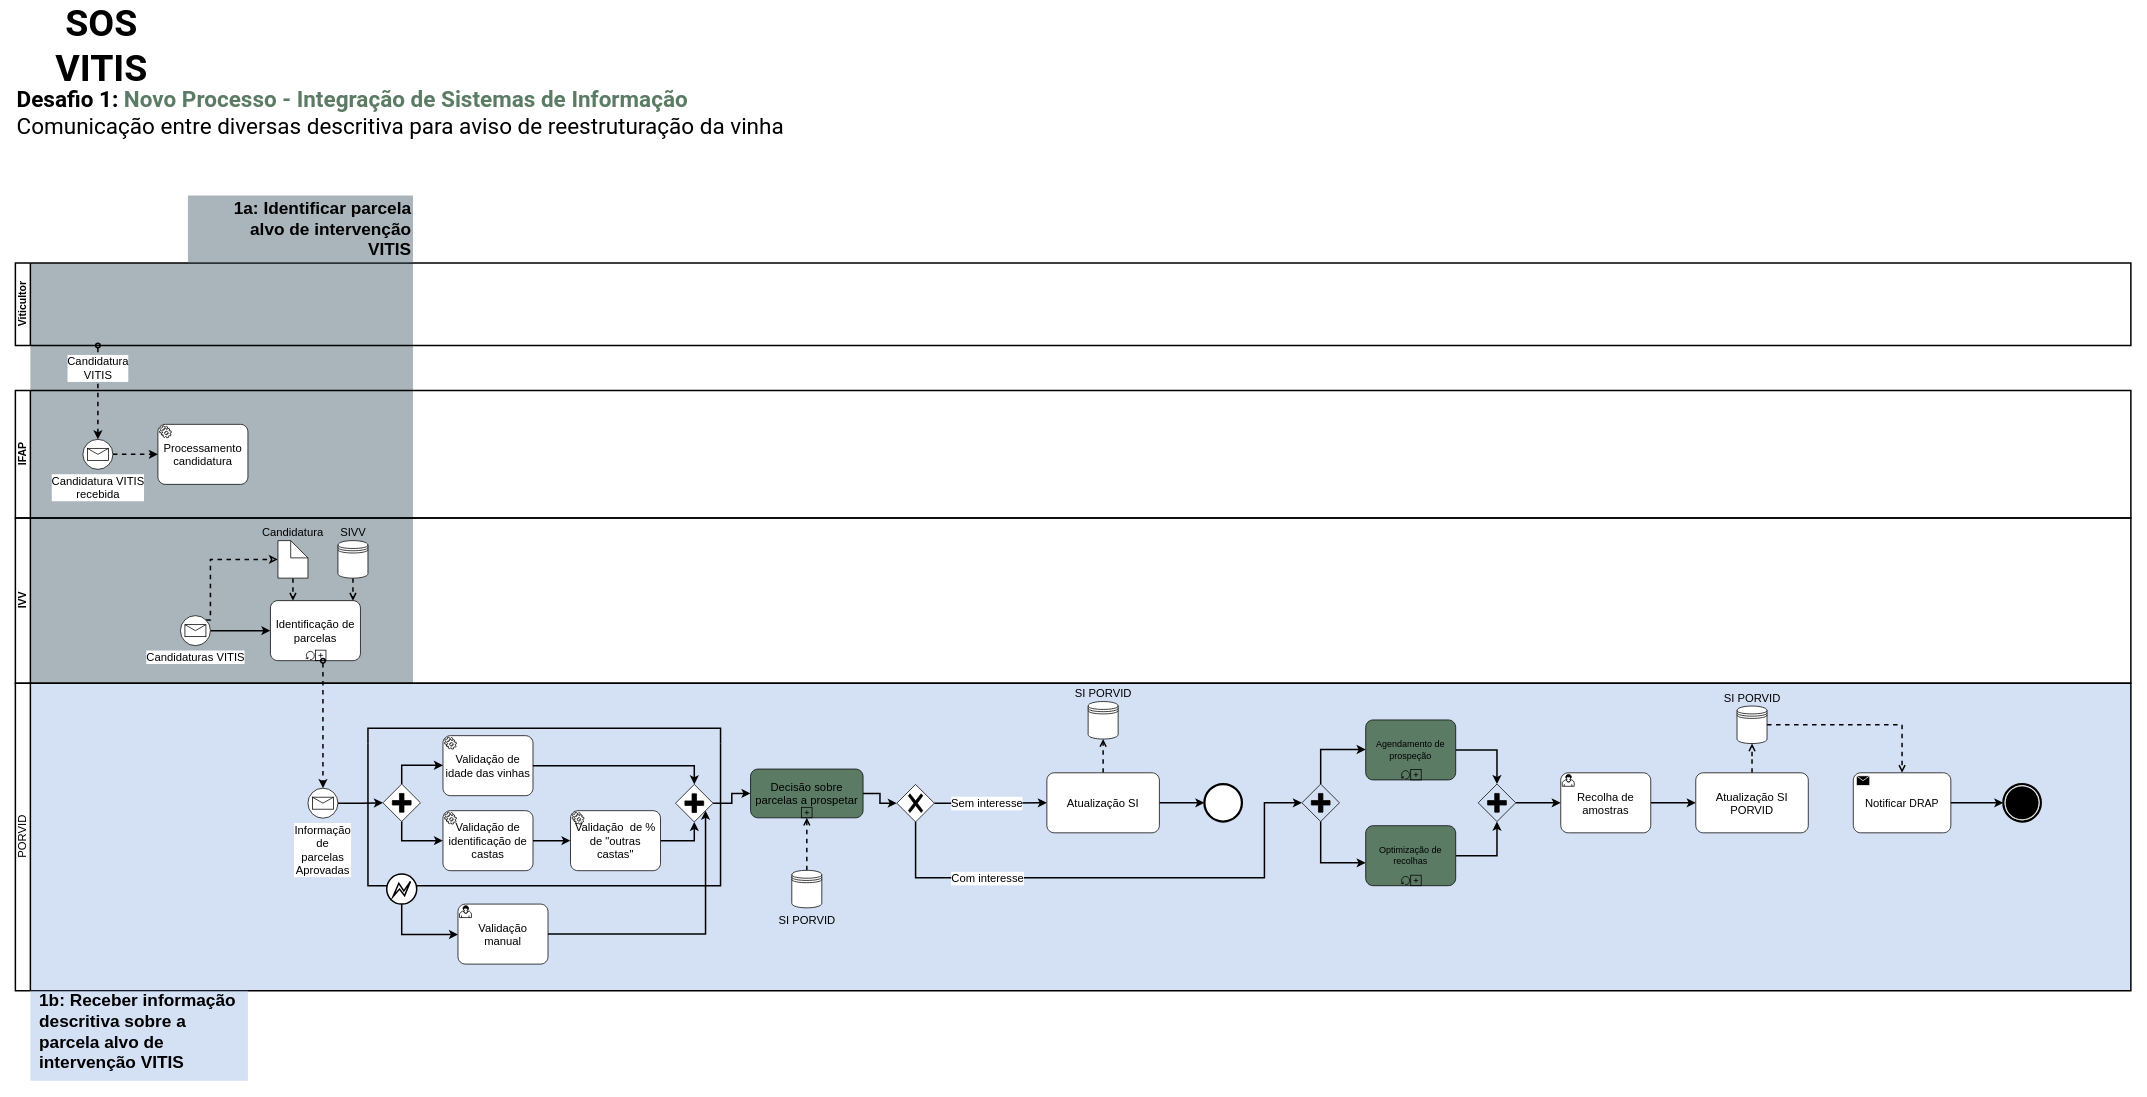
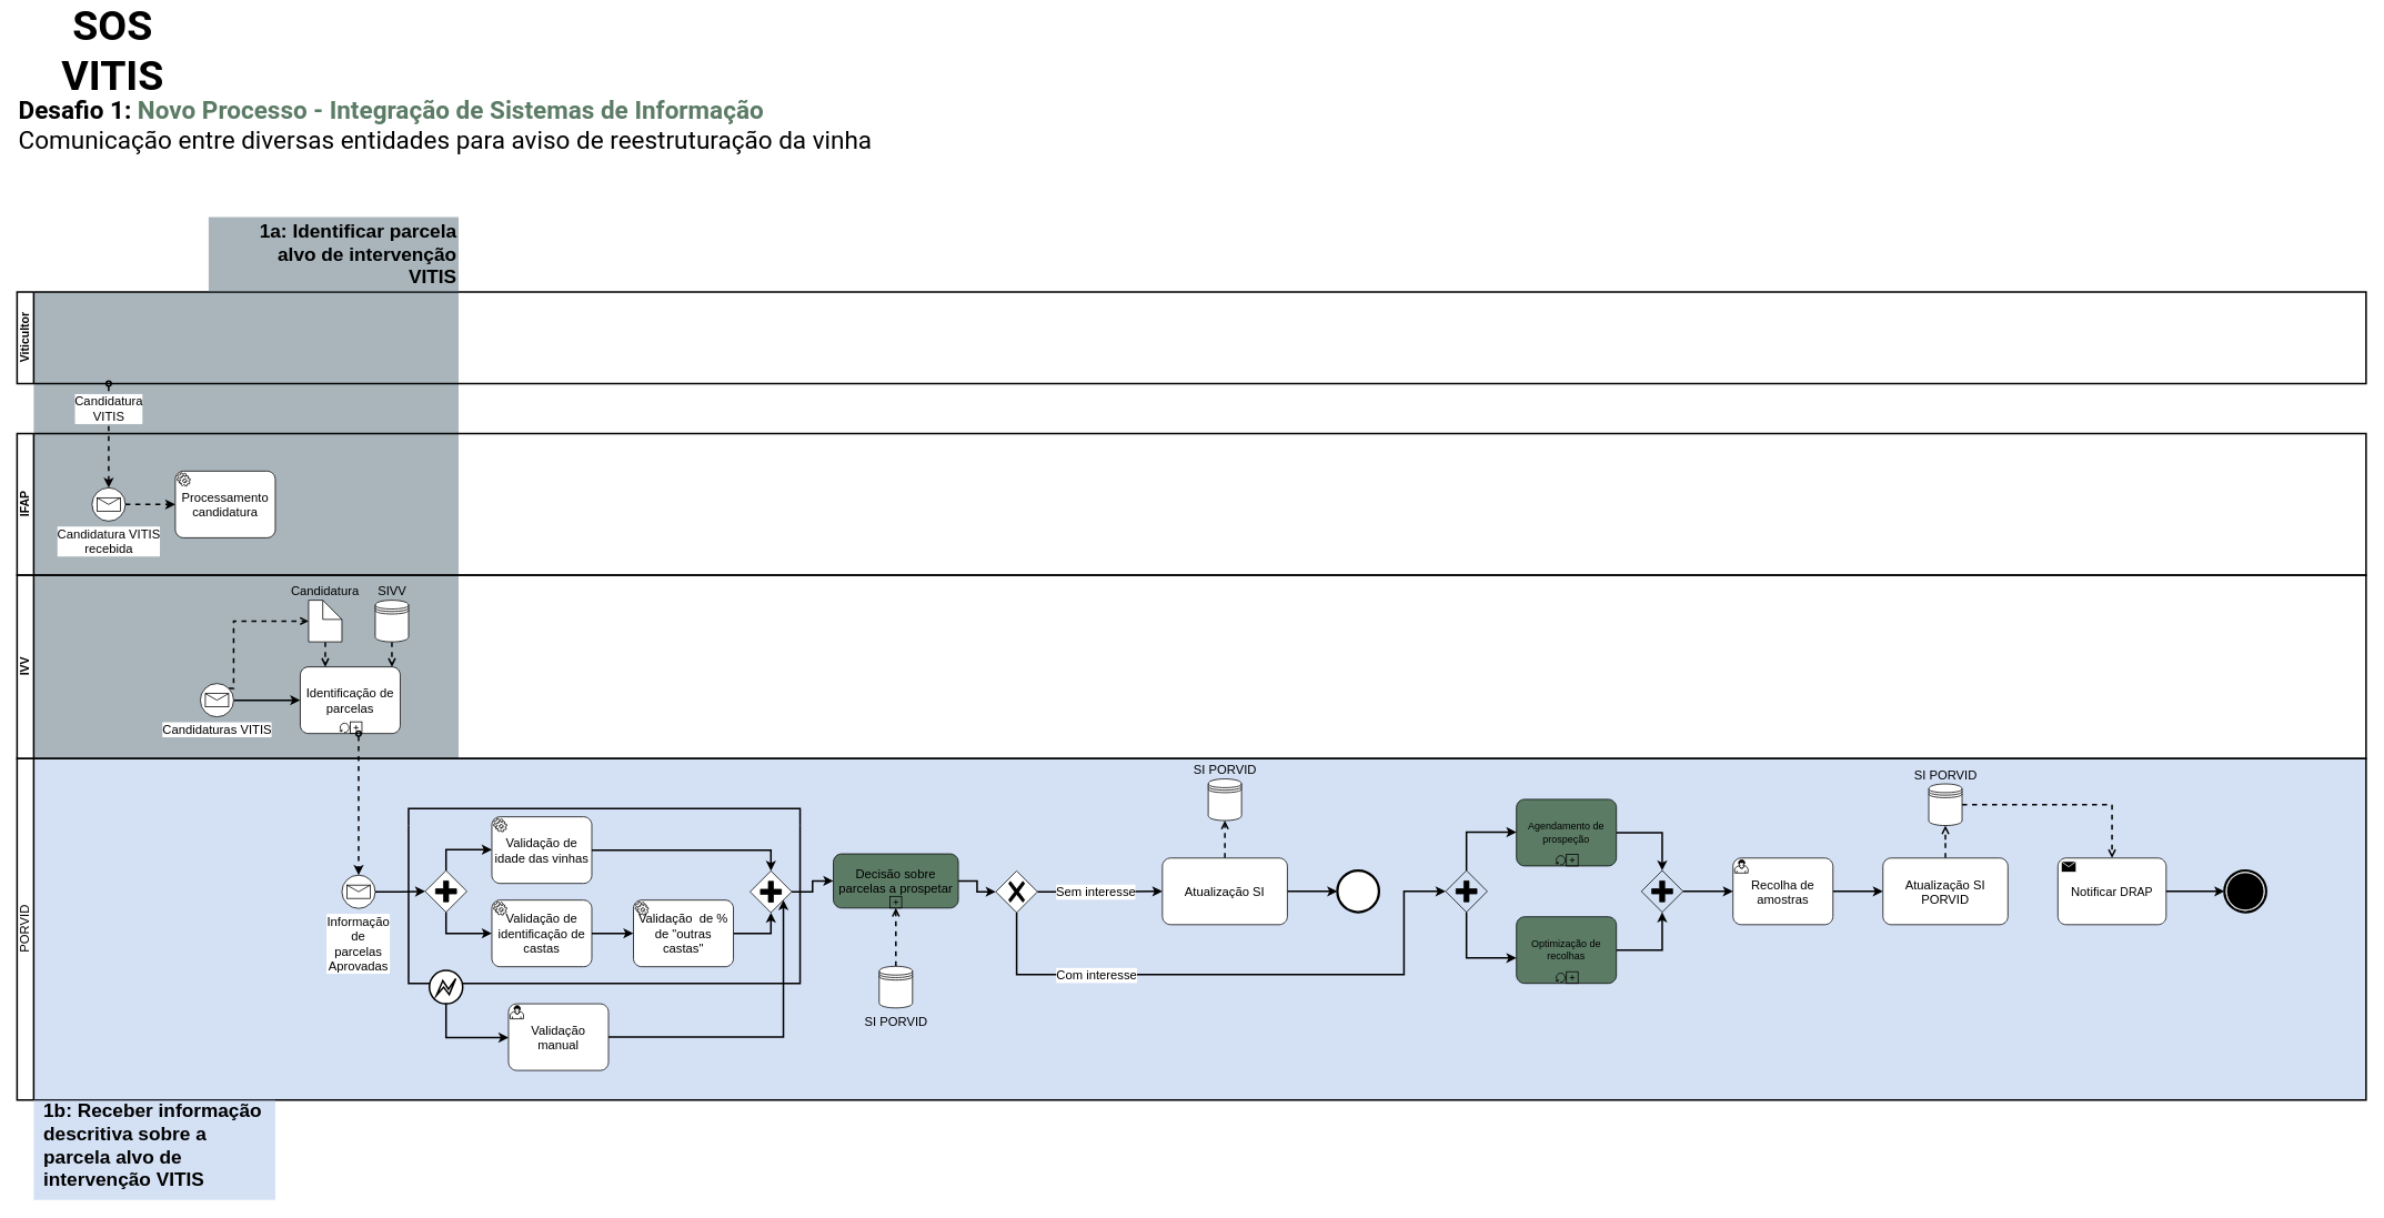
- <mxCell id="69" value="&lt;b&gt;Desafio 1: &lt;font color=&quot;#5b7b65&quot;&gt;Novo Processo - Integração de Sistemas de Informação&lt;/font&gt;&lt;/b&gt;&lt;br&gt;Comunicação entre diversas descritiva para aviso de reestruturação da vinha" style="text;html=1;strokeColor=none;fillColor=none;align=left;verticalAlign=middle;whiteSpace=wrap;rounded=0;fontSize=30;fontFamily=Roboto;fontSource=https%3A%2F%2Ffonts.googleapis.com%2Fcss%3Ffamily%3DRoboto;" parent="1" vertex="1"><mxGeometry x="20" y="100" width="1060" height="100" as="geometry" /></mxCell>
+ <mxCell id="69" value="&lt;b&gt;Desafio 1: &lt;font color=&quot;#5b7b65&quot;&gt;Novo Processo - Integração de Sistemas de Informação&lt;/font&gt;&lt;/b&gt;&lt;br&gt;Comunicação entre diversas entidades para aviso de reestruturação da vinha" style="text;html=1;strokeColor=none;fillColor=none;align=left;verticalAlign=middle;whiteSpace=wrap;rounded=0;fontSize=30;fontFamily=Roboto;fontSource=https%3A%2F%2Ffonts.googleapis.com%2Fcss%3Ffamily%3DRoboto;" parent="1" vertex="1"><mxGeometry x="20" y="100" width="1060" height="100" as="geometry" /></mxCell>
- <mxCell id="12" style="edgeStyle=orthogonalEdgeStyle;rounded=0;jumpStyle=none;orthogonalLoop=1;jettySize=auto;html=1;entryX=0;entryY=0.5;entryDx=0;entryDy=0;entryPerimeter=0;fontSize=15;startArrow=none;startFill=0;strokeWidth=2;dashed=1;endArrow=classic;endFill=0;exitX=0.855;exitY=0.145;exitDx=0;exitDy=0;exitPerimeter=0;" parent="10" source="13" target="16" edge="1"><mxGeometry relative="1" as="geometry"><Array as="points"><mxPoint x="260" y="136" /><mxPoint x="260" y="55" /></Array></mxGeometry></mxCell>
+ <mxCell id="12" style="edgeStyle=orthogonalEdgeStyle;rounded=0;jumpStyle=none;orthogonalLoop=1;jettySize=auto;html=1;entryX=0;entryY=0.5;entryDx=0;entryDy=0;entryPerimeter=0;fontSize=15;startArrow=none;startFill=0;strokeWidth=2;dashed=1;endArrow=open;endFill=0;exitX=0.855;exitY=0.145;exitDx=0;exitDy=0;exitPerimeter=0;" parent="10" source="13" target="16" edge="1"><mxGeometry relative="1" as="geometry"><Array as="points"><mxPoint x="260" y="136" /><mxPoint x="260" y="55" /></Array></mxGeometry></mxCell>
